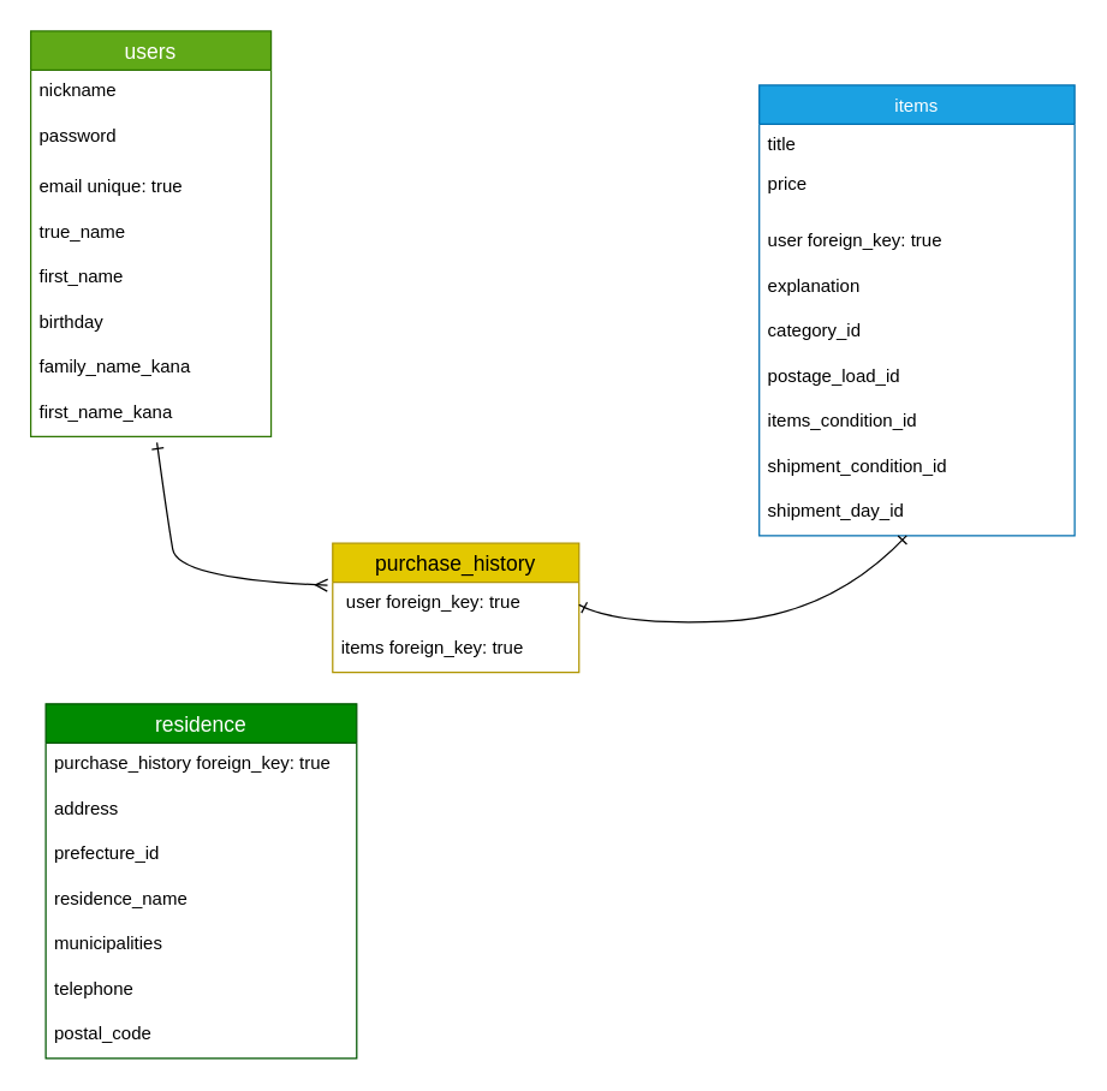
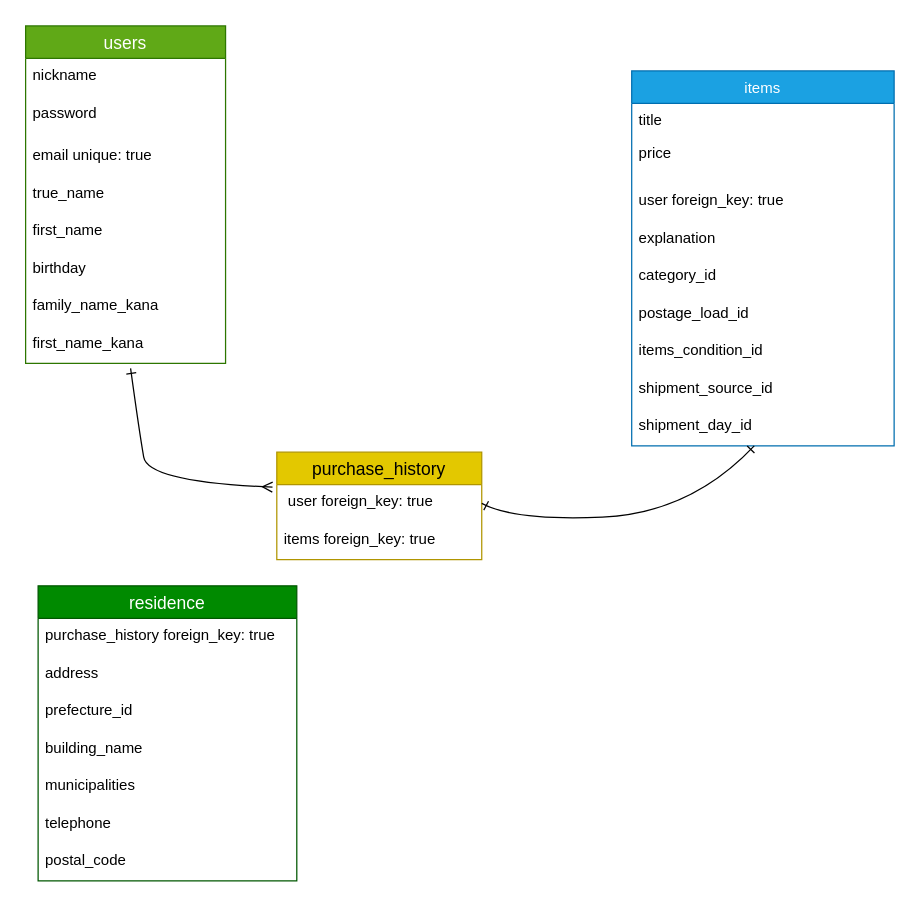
- <mxCell id="19" value="shipment_condition_id" style="text;strokeColor=none;fillColor=none;spacingLeft=4;spacingRight=4;overflow=hidden;rotatable=0;points=[[0,0.5],[1,0.5]];portConstraint=eastwest;fontSize=12;" vertex="1" parent="11"><mxGeometry y="240" width="210" height="30" as="geometry" /></mxCell>
+ <mxCell id="19" value="shipment_source_id" style="text;strokeColor=none;fillColor=none;spacingLeft=4;spacingRight=4;overflow=hidden;rotatable=0;points=[[0,0.5],[1,0.5]];portConstraint=eastwest;fontSize=12;" vertex="1" parent="11"><mxGeometry y="240" width="210" height="30" as="geometry" /></mxCell>
- <mxCell id="30" value="residence_name" style="text;strokeColor=none;fillColor=none;spacingLeft=4;spacingRight=4;overflow=hidden;rotatable=0;points=[[0,0.5],[1,0.5]];portConstraint=eastwest;fontSize=12;" vertex="1" parent="26"><mxGeometry y="116" width="207" height="30" as="geometry" /></mxCell>
+ <mxCell id="30" value="building_name" style="text;strokeColor=none;fillColor=none;spacingLeft=4;spacingRight=4;overflow=hidden;rotatable=0;points=[[0,0.5],[1,0.5]];portConstraint=eastwest;fontSize=12;" vertex="1" parent="26"><mxGeometry y="116" width="207" height="30" as="geometry" /></mxCell>
